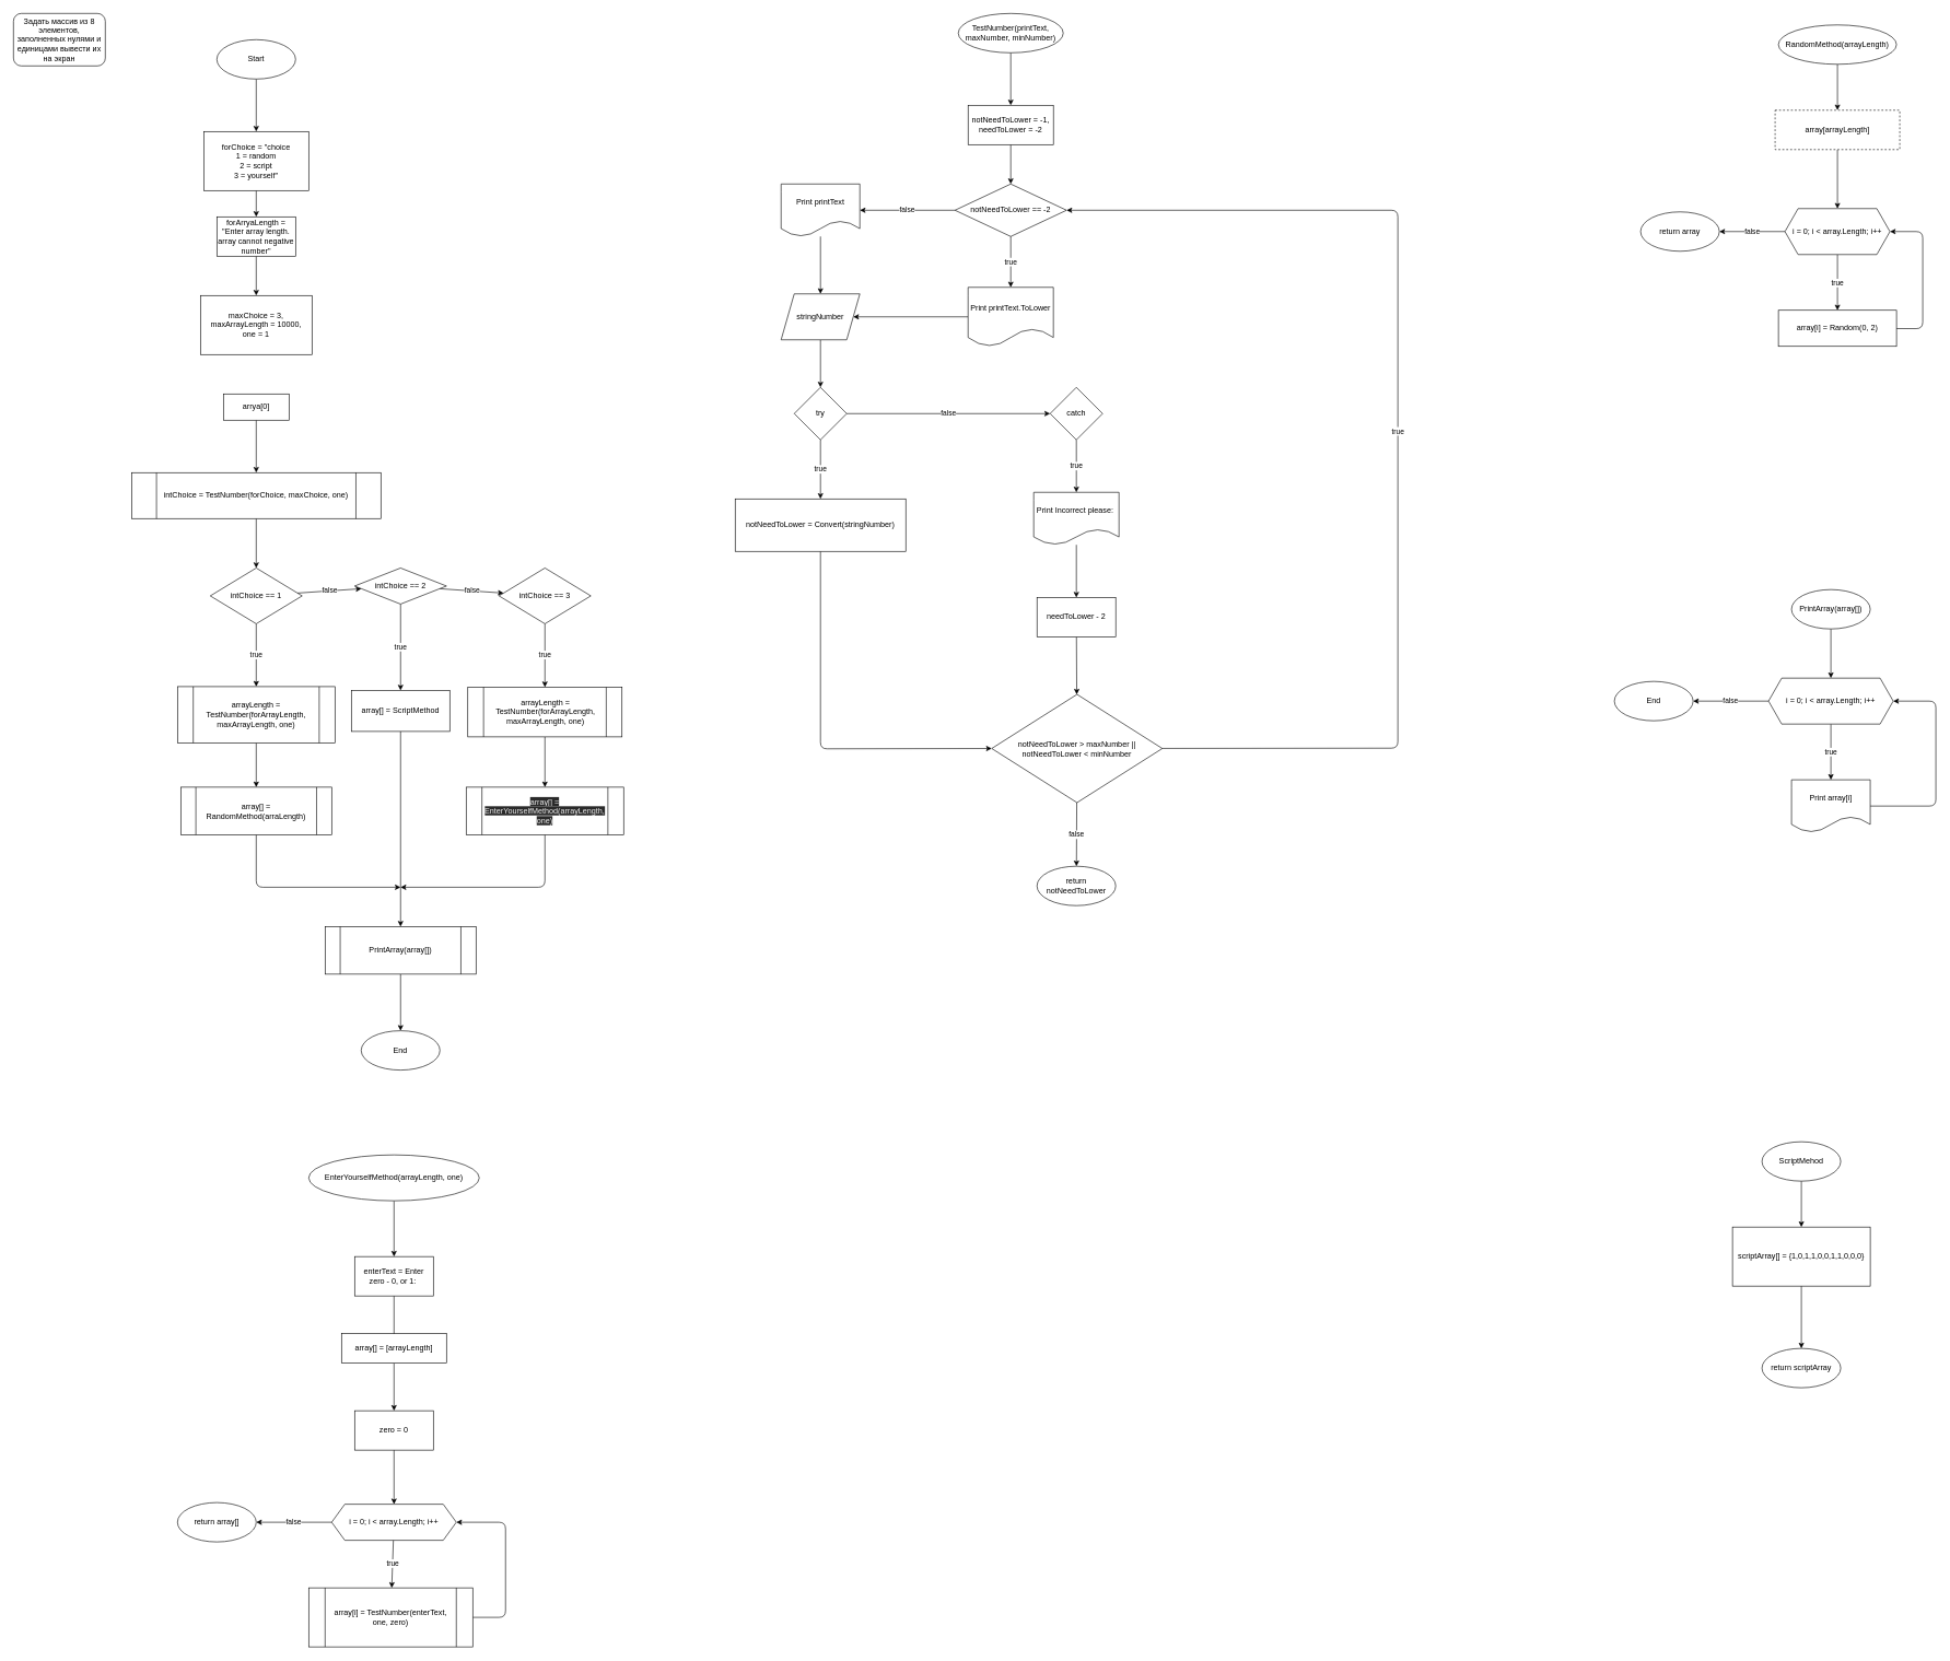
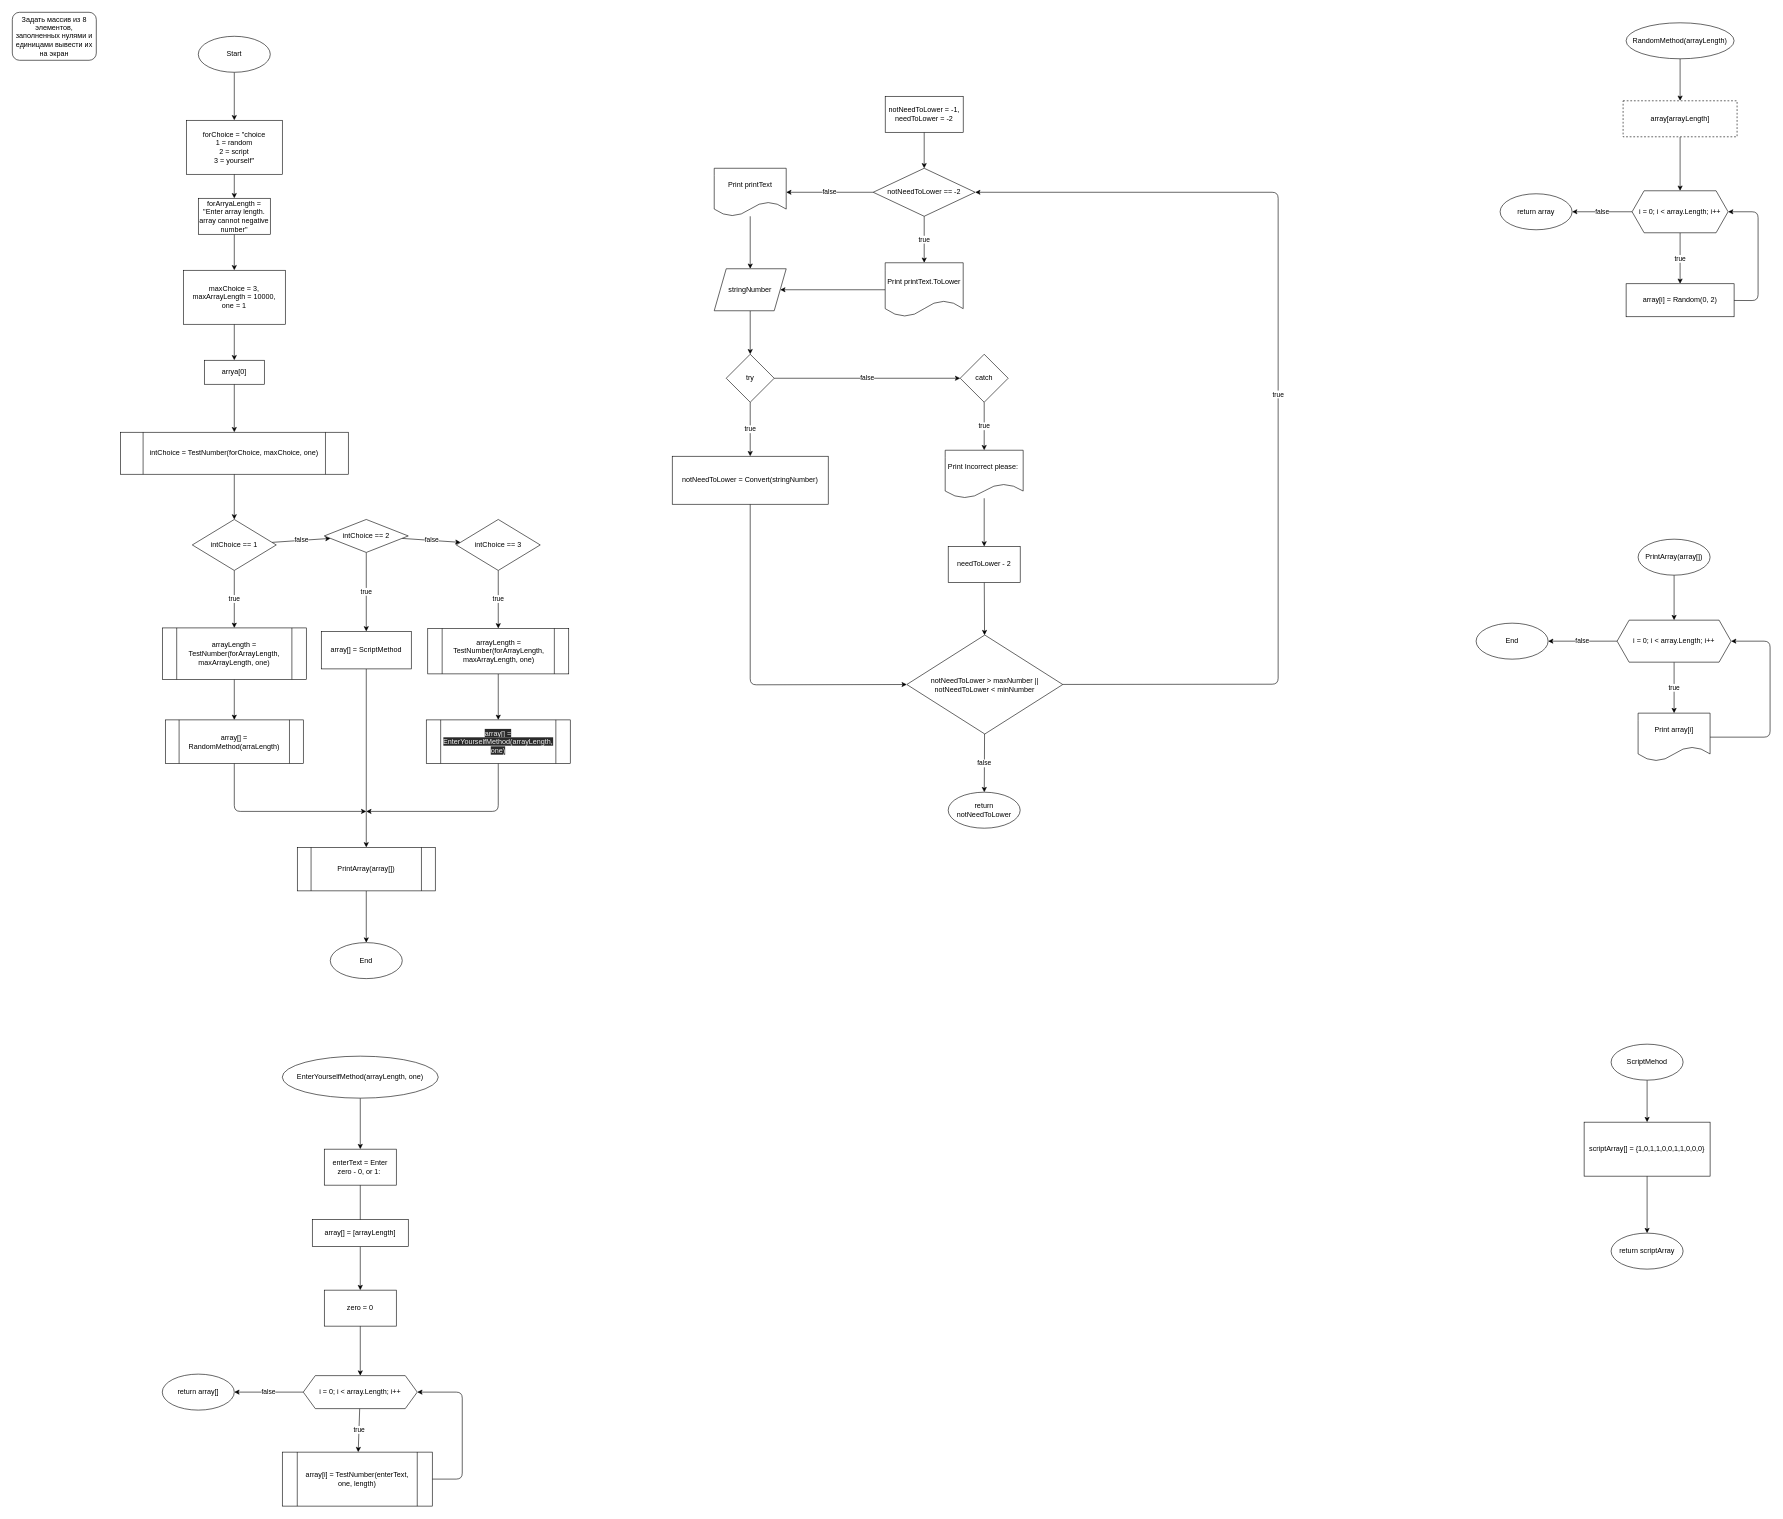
- <mxCell id="31" value="TestNumber(printText, maxNumber, minNumber)" style="ellipse;whiteSpace=wrap;html=1;" parent="1" vertex="1"><mxGeometry x="1460" y="20" width="160" height="60" as="geometry" /></mxCell>
- <mxCell id="30" value="" style="edgeStyle=none;html=1;" parent="1" source="31" target="46" edge="1"><mxGeometry relative="1" as="geometry" /></mxCell>
+ <mxCell id="84" value="" style="edgeStyle=none;html=1;" parent="1" source="85" target="87" edge="1"><mxGeometry relative="1" as="geometry" /></mxCell>
- <mxCell id="100" value="array[i] = TestNumber(enterText, one, zero)" style="shape=process;whiteSpace=wrap;html=1;backgroundOutline=1;" vertex="1" parent="1"><mxGeometry x="470" y="2420" width="250" height="90" as="geometry" /></mxCell>
+ <mxCell id="100" value="array[i] = TestNumber(enterText, one, length)" style="shape=process;whiteSpace=wrap;html=1;backgroundOutline=1;" vertex="1" parent="1"><mxGeometry x="470" y="2420" width="250" height="90" as="geometry" /></mxCell>
